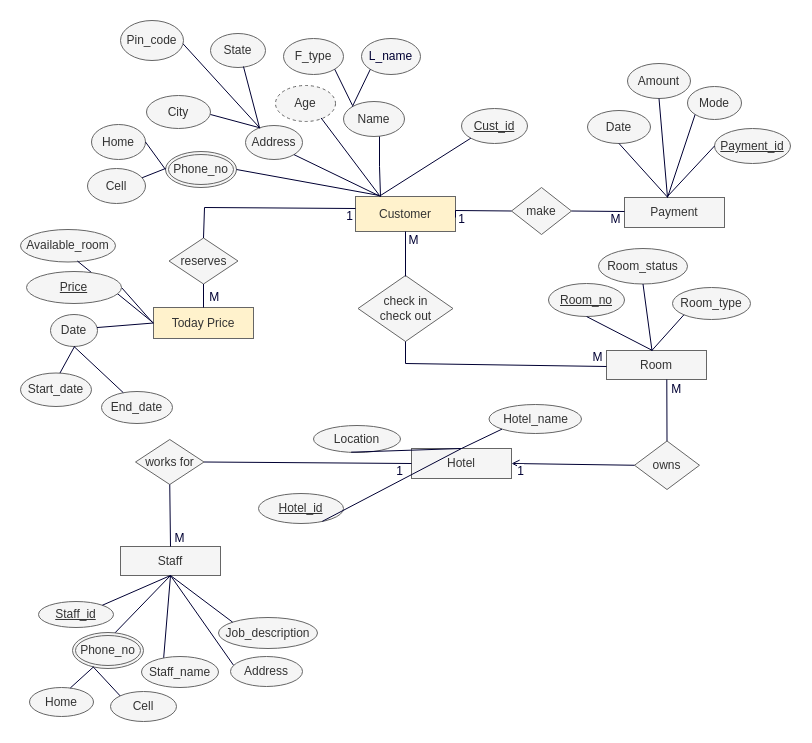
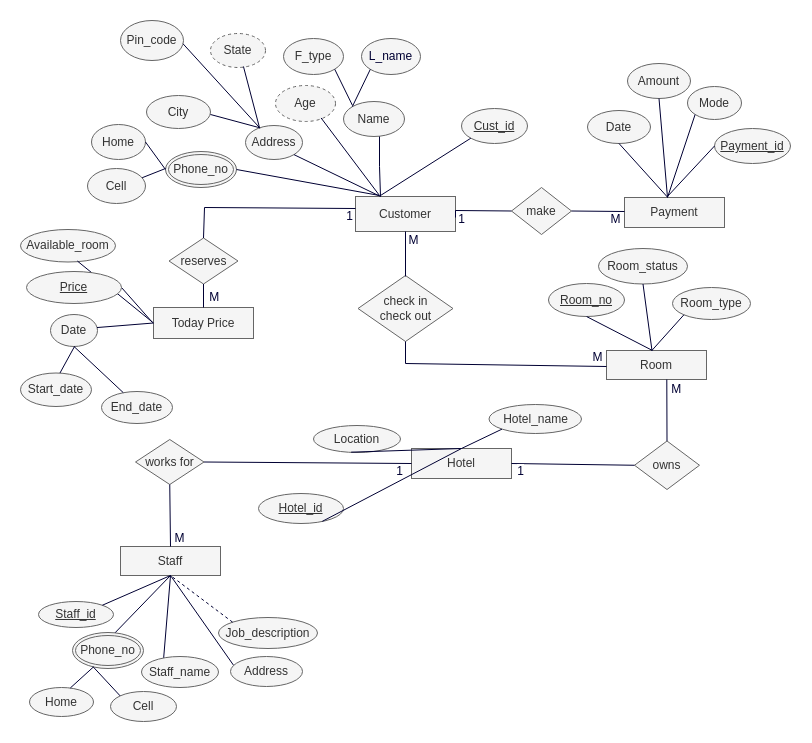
- <mxCell id="8" value="State" style="ellipse;whiteSpace=wrap;html=1;align=center;fillColor=#f5f5f5;fontColor=#333333;strokeColor=#666666;" vertex="1" parent="1"><mxGeometry x="210" y="33" width="55" height="34" as="geometry" /></mxCell>
+ <mxCell id="8" value="State" style="ellipse;whiteSpace=wrap;html=1;align=center;fillColor=#f5f5f5;fontColor=#333333;strokeColor=#666666;dashed=1;" vertex="1" parent="1"><mxGeometry x="210" y="33" width="55" height="34" as="geometry" /></mxCell>
- <mxCell id="2" value="Customer" style="whiteSpace=wrap;html=1;align=center;fillColor=#fff2cc;fontColor=#333333;strokeColor=#666666;" vertex="1" parent="1"><mxGeometry x="355" y="196" width="100" height="35" as="geometry" /></mxCell>
+ <mxCell id="2" value="Customer" style="whiteSpace=wrap;html=1;align=center;fillColor=#f5f5f5;fontColor=#333333;strokeColor=#666666;" vertex="1" parent="1"><mxGeometry x="355" y="196" width="100" height="35" as="geometry" /></mxCell>
- <mxCell id="41" value="Today Price" style="whiteSpace=wrap;html=1;align=center;fillColor=#fff2cc;fontColor=#333333;strokeColor=#666666;" vertex="1" parent="1"><mxGeometry x="153" y="307" width="100" height="31" as="geometry" /></mxCell>
+ <mxCell id="41" value="Today Price" style="whiteSpace=wrap;html=1;align=center;fillColor=#f5f5f5;fontColor=#333333;strokeColor=#666666;" vertex="1" parent="1"><mxGeometry x="153" y="307" width="100" height="31" as="geometry" /></mxCell>
- <mxCell id="66" value="" style="endArrow=open;html=1;rounded=0;strokeColor=#000033;exitX=0;exitY=0.5;exitDx=0;exitDy=0;entryX=1;entryY=0.5;entryDx=0;entryDy=0;" edge="1" parent="1" source="63" target="65"><mxGeometry relative="1" as="geometry"><mxPoint x="665" y="438" as="sourcePoint" /><mxPoint x="664" y="373" as="targetPoint" /></mxGeometry></mxCell>
+ <mxCell id="66" value="" style="endArrow=none;html=1;rounded=0;strokeColor=#000033;exitX=0;exitY=0.5;exitDx=0;exitDy=0;entryX=1;entryY=0.5;entryDx=0;entryDy=0;" edge="1" parent="1" source="63" target="65"><mxGeometry relative="1" as="geometry"><mxPoint x="665" y="438" as="sourcePoint" /><mxPoint x="664" y="373" as="targetPoint" /></mxGeometry></mxCell>
- <mxCell id="86" value="" style="endArrow=none;html=1;rounded=0;strokeColor=#000033;exitX=0;exitY=0;exitDx=0;exitDy=0;entryX=0.5;entryY=1;entryDx=0;entryDy=0;" edge="1" parent="1" source="82" target="75"><mxGeometry relative="1" as="geometry"><mxPoint x="117" y="633" as="sourcePoint" /><mxPoint x="172" y="577" as="targetPoint" /></mxGeometry></mxCell>
+ <mxCell id="86" value="" style="endArrow=none;html=1;rounded=0;strokeColor=#000033;exitX=0;exitY=0;exitDx=0;exitDy=0;entryX=0.5;entryY=1;entryDx=0;entryDy=0;dashed=1;" edge="1" parent="1" source="82" target="75"><mxGeometry relative="1" as="geometry"><mxPoint x="117" y="633" as="sourcePoint" /><mxPoint x="172" y="577" as="targetPoint" /></mxGeometry></mxCell>
